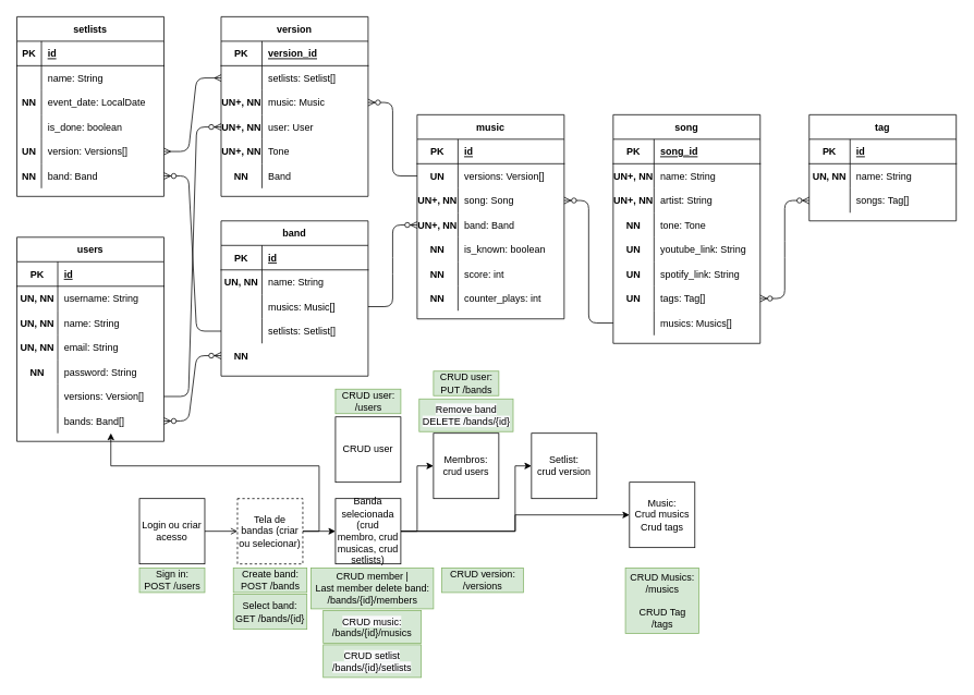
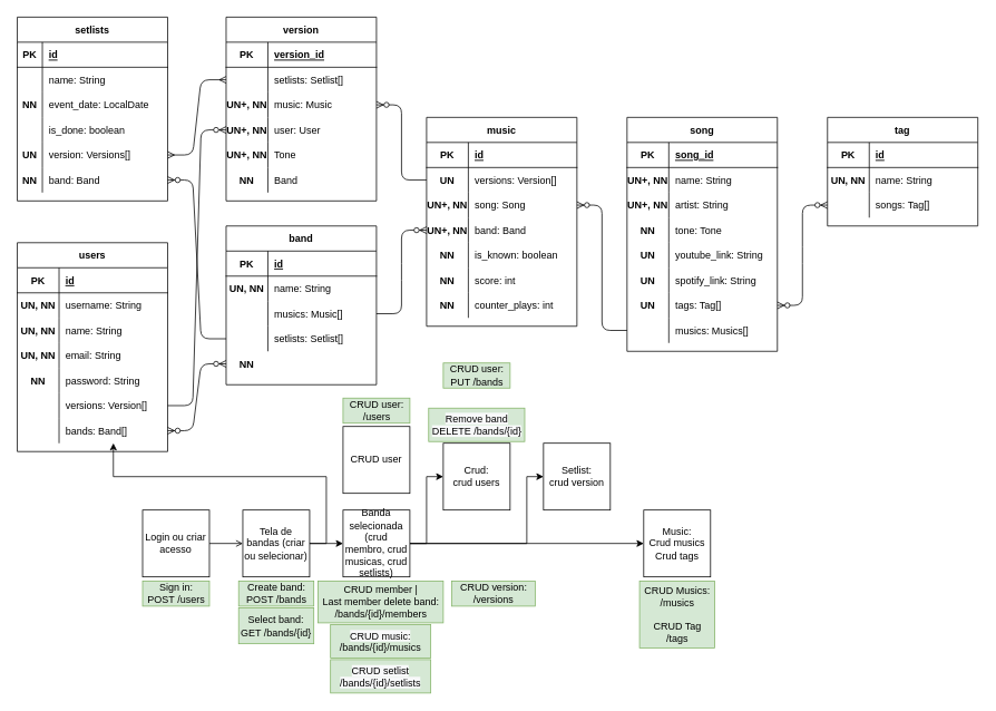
- <mxCell id="157" value="CRUD user:&lt;br&gt;PUT /bands" style="text;html=1;align=center;verticalAlign=middle;resizable=0;points=[];autosize=1;strokeColor=#82b366;fillColor=#d5e8d4;" parent="1" vertex="1"><mxGeometry x="530" y="454" width="80" height="30" as="geometry" /></mxCell>
+ <mxCell id="157" value="CRUD user:&lt;br&gt;PUT /bands" style="text;html=1;align=center;verticalAlign=middle;resizable=0;points=[];autosize=1;strokeColor=#82b366;fillColor=#d5e8d4;" parent="1" vertex="1"><mxGeometry x="530" y="434" width="80" height="30" as="geometry" /></mxCell>
- <mxCell id="153" value="Membros:&lt;br&gt;crud users" style="whiteSpace=wrap;html=1;aspect=fixed;" parent="1" vertex="1"><mxGeometry x="530" y="530" width="80" height="80" as="geometry" /></mxCell>
+ <mxCell id="153" value="Crud:&lt;br&gt;crud users" style="whiteSpace=wrap;html=1;aspect=fixed;" parent="1" vertex="1"><mxGeometry x="530" y="530" width="80" height="80" as="geometry" /></mxCell>
- <mxCell id="152" value="Music:&lt;br&gt;Crud musics&lt;br&gt;Crud tags" style="whiteSpace=wrap;html=1;aspect=fixed;" parent="1" vertex="1"><mxGeometry x="770" y="590" width="80" height="80" as="geometry" /></mxCell>
+ <mxCell id="152" value="Music:&lt;br&gt;Crud musics&lt;br&gt;Crud tags" style="whiteSpace=wrap;html=1;aspect=fixed;" parent="1" vertex="1"><mxGeometry x="770" y="610" width="80" height="80" as="geometry" /></mxCell>
- <mxCell id="143" value="Tela de bandas (criar ou selecionar)" style="whiteSpace=wrap;html=1;aspect=fixed;dashed=1;" parent="1" vertex="1"><mxGeometry x="290" y="610" width="80" height="80" as="geometry" /></mxCell>
+ <mxCell id="143" value="Tela de bandas (criar ou selecionar)" style="whiteSpace=wrap;html=1;aspect=fixed;" parent="1" vertex="1"><mxGeometry x="290" y="610" width="80" height="80" as="geometry" /></mxCell>
